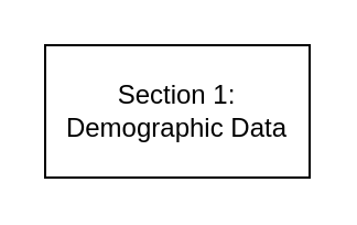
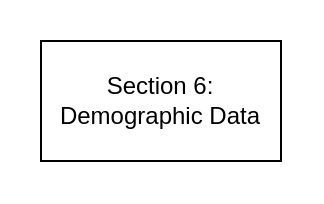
- <mxCell id="2" value="Section 1: Demographic Data " style="rounded=0;whiteSpace=wrap;html=1;" vertex="1" parent="1"><mxGeometry x="20" y="20" width="120" height="60" as="geometry" /></mxCell>
+ <mxCell id="2" value="Section 6: Demographic Data " style="rounded=0;whiteSpace=wrap;html=1;" vertex="1" parent="1"><mxGeometry x="20" y="20" width="120" height="60" as="geometry" /></mxCell>
